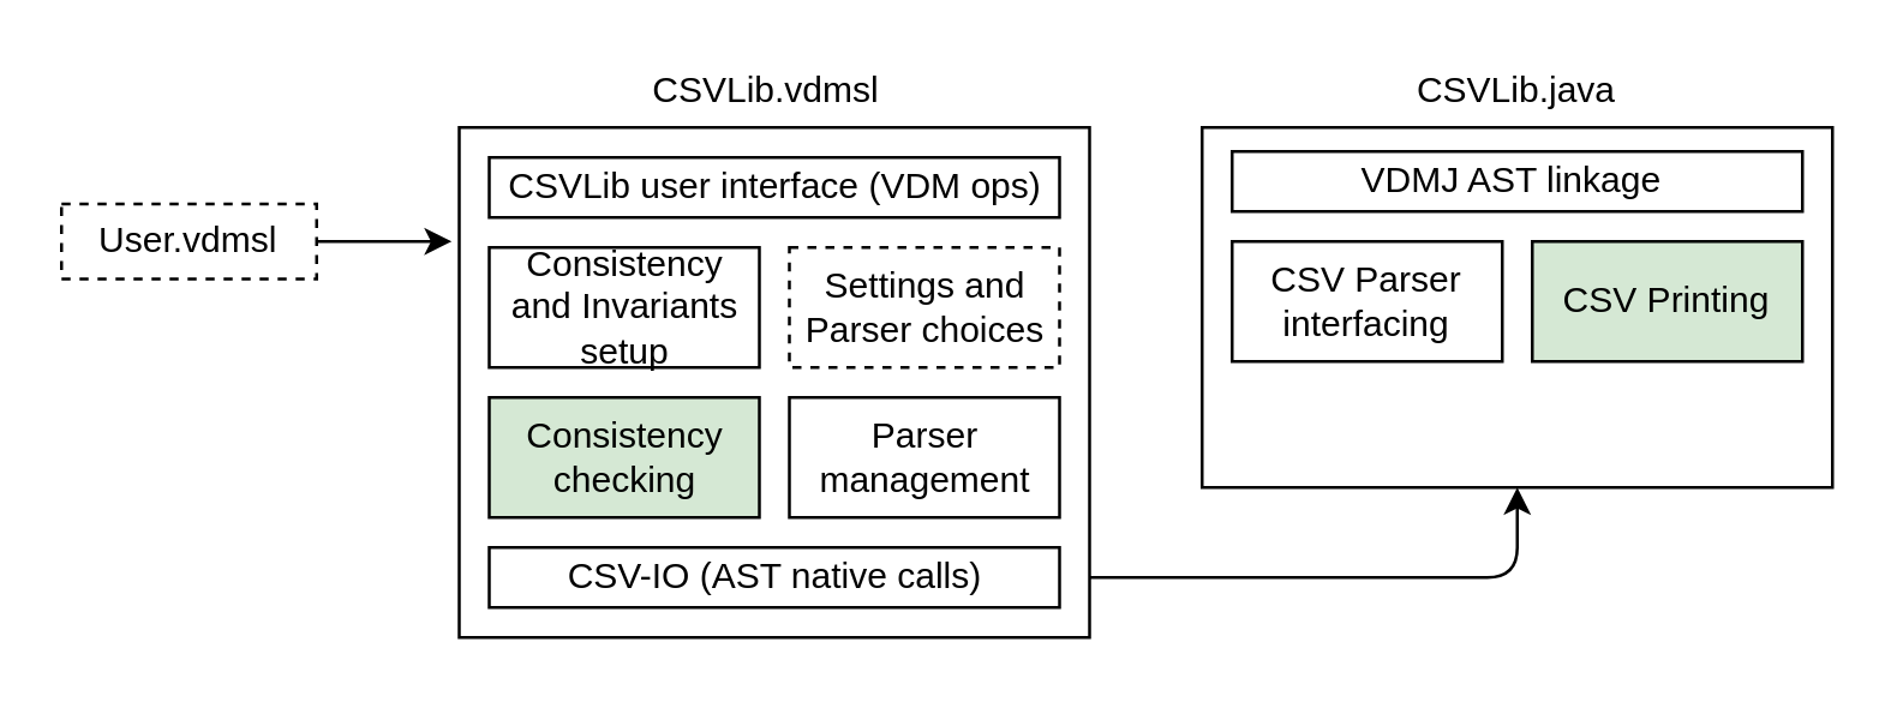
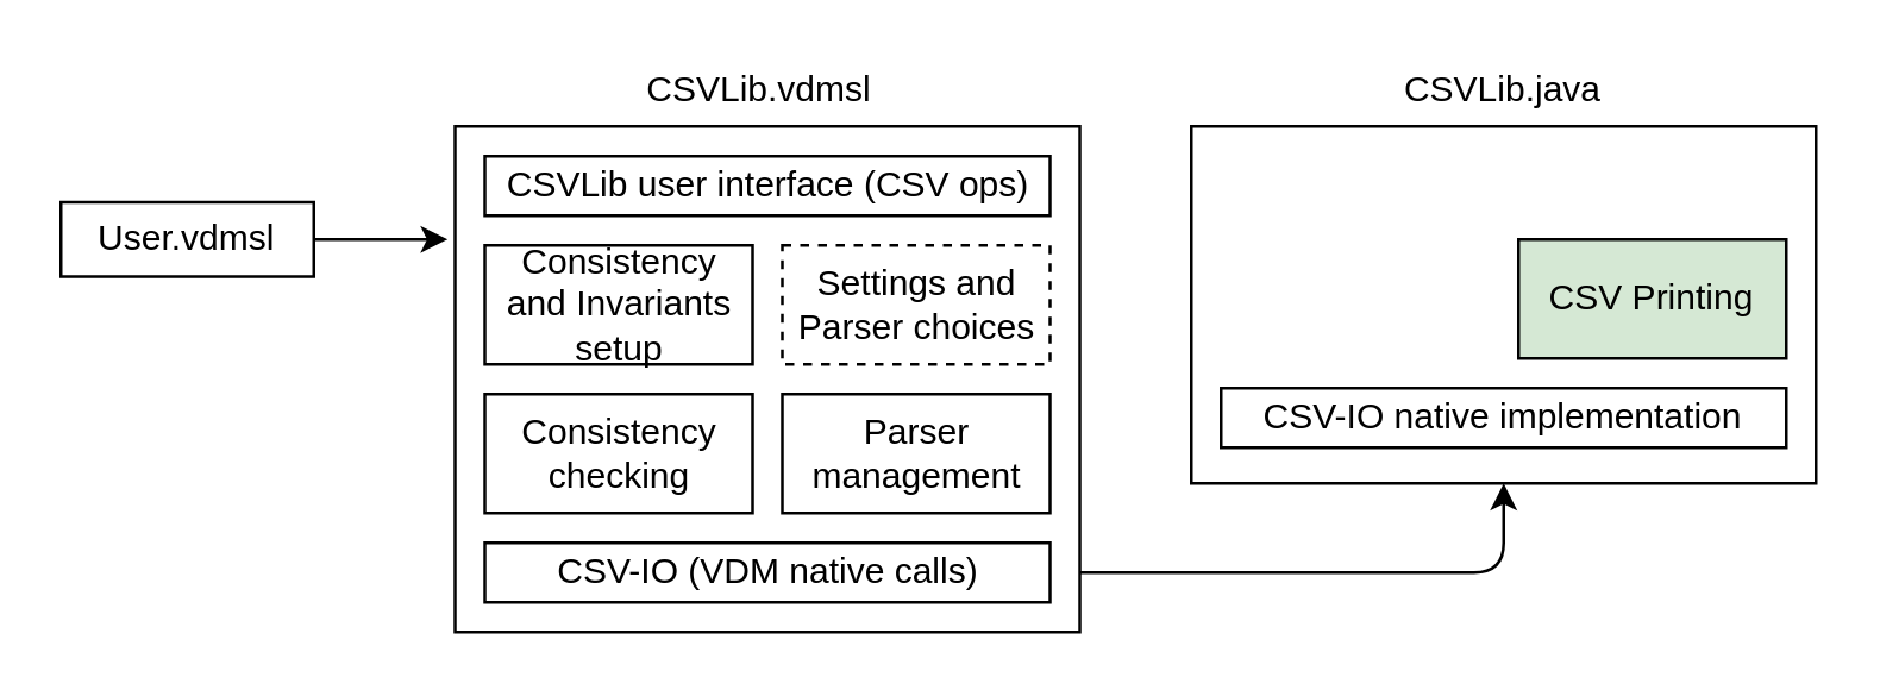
- <mxCell id="9" value="VDMJ AST linkage&amp;nbsp;" style="whiteSpace=wrap;html=1;" vertex="1" parent="6"><mxGeometry x="10" y="8" width="190" height="20" as="geometry" /></mxCell>
- <mxCell id="20" value="CSVLib user interface (VDM ops)" style="whiteSpace=wrap;html=1;" vertex="1" parent="13"><mxGeometry x="10" y="10" width="190" height="20" as="geometry" /></mxCell>
+ <mxCell id="20" value="CSVLib user interface (CSV ops)" style="whiteSpace=wrap;html=1;" vertex="1" parent="13"><mxGeometry x="10" y="10" width="190" height="20" as="geometry" /></mxCell>
- <mxCell id="3" value="User.vdmsl" style="whiteSpace=wrap;html=1;dashed=1;" vertex="1" parent="1"><mxGeometry x="20" y="67.5" width="85" height="25" as="geometry" /></mxCell>
+ <mxCell id="3" value="User.vdmsl" style="whiteSpace=wrap;html=1;" vertex="1" parent="1"><mxGeometry x="20" y="67.5" width="85" height="25" as="geometry" /></mxCell>
- <mxCell id="10" value="CSV Parser interfacing" style="whiteSpace=wrap;html=1;" vertex="1" parent="6"><mxGeometry x="10" y="38" width="90" height="40" as="geometry" /></mxCell>
+ <mxCell id="8" value="CSV-IO native implementation" style="whiteSpace=wrap;html=1;" vertex="1" parent="6"><mxGeometry x="10" y="88" width="190" height="20" as="geometry" /></mxCell>
- <mxCell id="15" value="Consistency checking" style="whiteSpace=wrap;html=1;fillColor=#d5e8d4;" vertex="1" parent="13"><mxGeometry x="10" y="90" width="90" height="40" as="geometry" /></mxCell>
+ <mxCell id="15" value="Consistency checking" style="whiteSpace=wrap;html=1;" vertex="1" parent="13"><mxGeometry x="10" y="90" width="90" height="40" as="geometry" /></mxCell>
- <mxCell id="19" value="CSV-IO (AST native calls)" style="whiteSpace=wrap;html=1;" vertex="1" parent="13"><mxGeometry x="10" y="140" width="190" height="20" as="geometry" /></mxCell>
+ <mxCell id="19" value="CSV-IO (VDM native calls)" style="whiteSpace=wrap;html=1;" vertex="1" parent="13"><mxGeometry x="10" y="140" width="190" height="20" as="geometry" /></mxCell>
